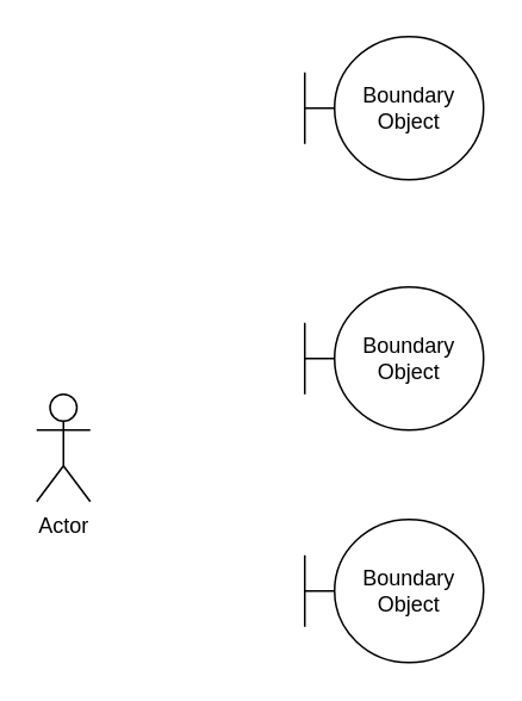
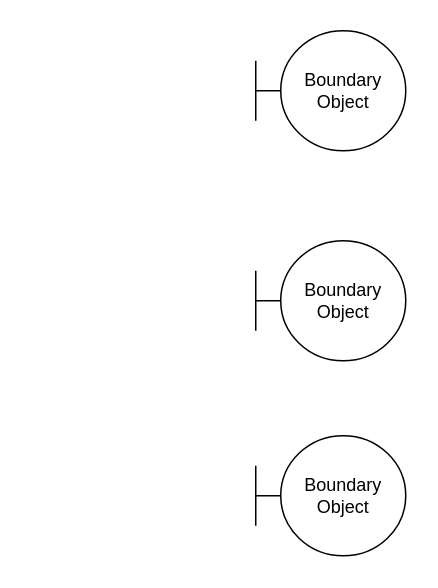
- <mxCell id="2" value="Actor" style="shape=umlActor;verticalLabelPosition=bottom;verticalAlign=top;html=1;outlineConnect=0;" vertex="1" parent="1"><mxGeometry x="20" y="220" width="30" height="60" as="geometry" /></mxCell>
